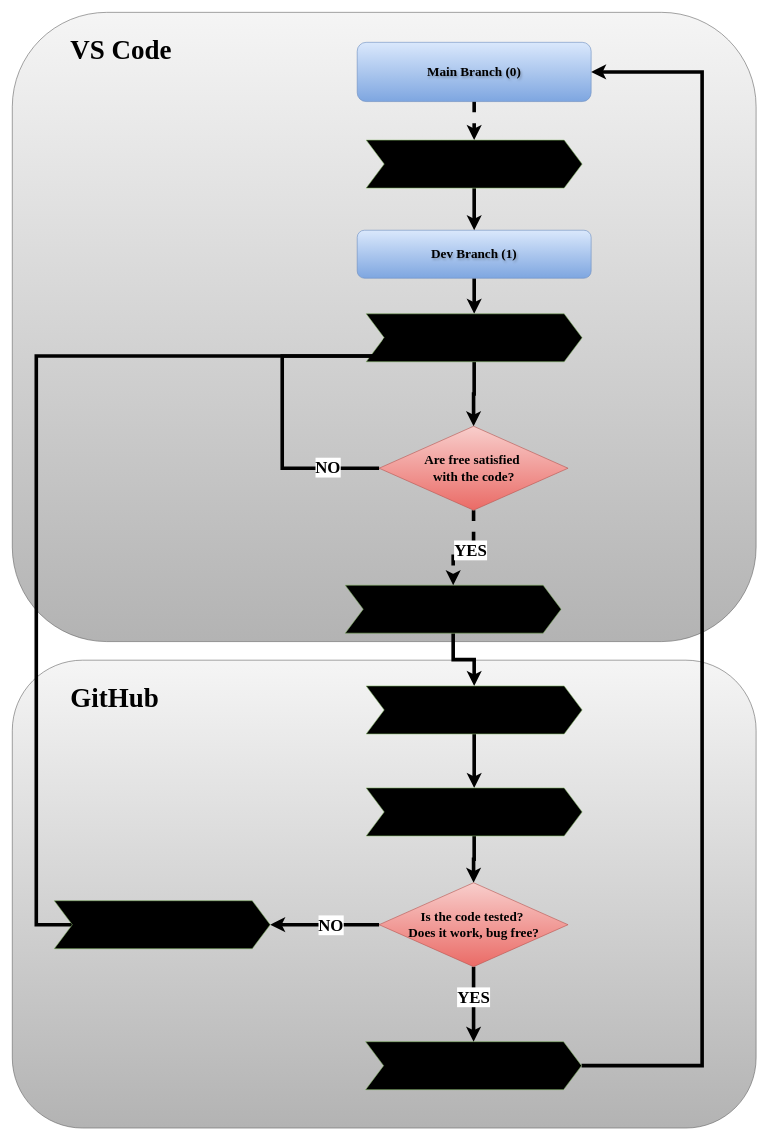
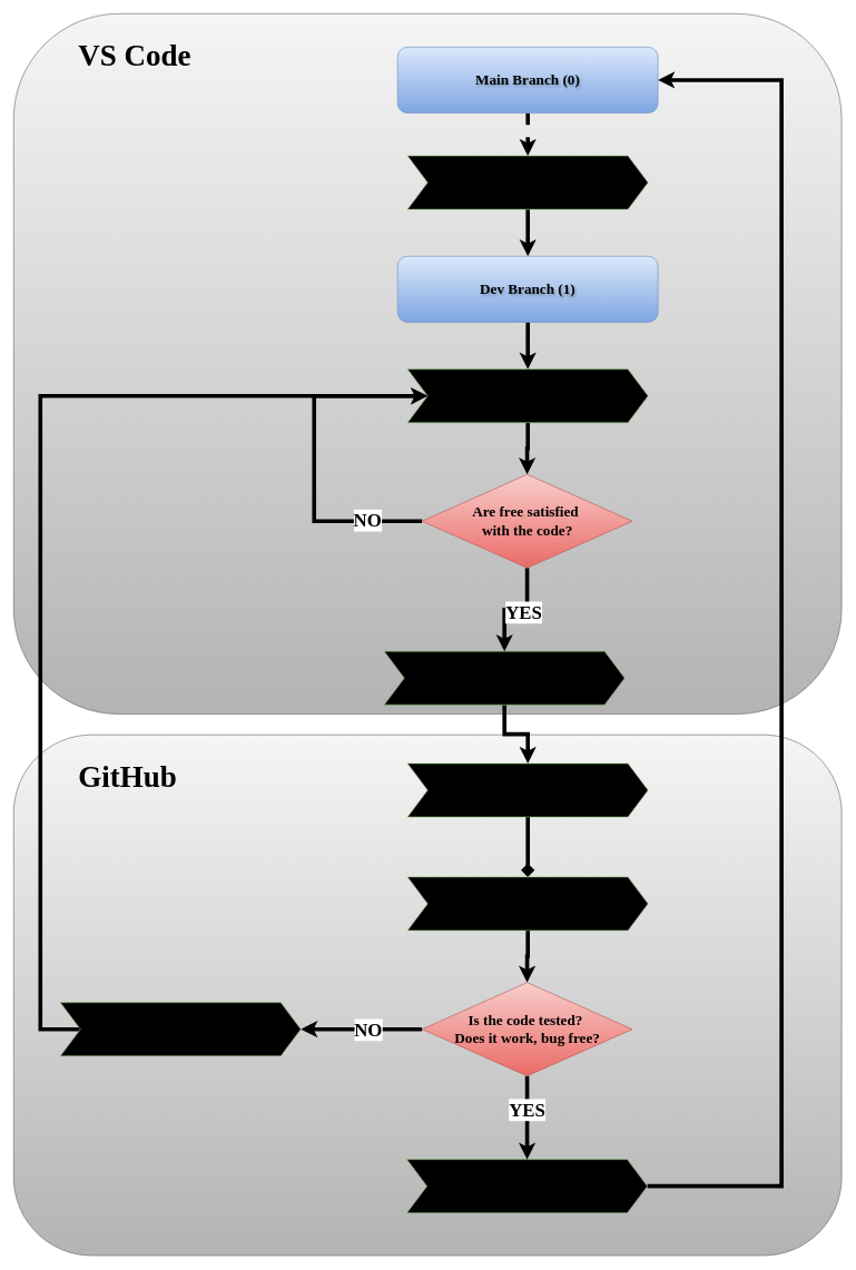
- <mxCell id="5" value="&lt;font face=&quot;Garamond&quot; style=&quot;font-size: 22px;&quot;&gt;&lt;b&gt;Dev Branch (1)&lt;/b&gt;&lt;/font&gt;" style="rounded=1;whiteSpace=wrap;html=1;fontSize=12;glass=0;strokeWidth=1;shadow=0;fillColor=#dae8fc;strokeColor=#6c8ebf;textShadow=1;gradientColor=#7ea6e0;" parent="1" vertex="1"><mxGeometry x="595" y="383.25" width="390" height="80" as="geometry" /></mxCell>
+ <mxCell id="5" value="&lt;font face=&quot;Garamond&quot; style=&quot;font-size: 22px;&quot;&gt;&lt;b&gt;Dev Branch (1)&lt;/b&gt;&lt;/font&gt;" style="rounded=1;whiteSpace=wrap;html=1;fontSize=12;glass=0;strokeWidth=1;shadow=0;fillColor=#dae8fc;strokeColor=#6c8ebf;textShadow=1;gradientColor=#7ea6e0;" parent="1" vertex="1"><mxGeometry x="595" y="383.25" width="390" height="98.75" as="geometry" /></mxCell>
- <mxCell id="9" value="&lt;b&gt;&lt;font style=&quot;font-size: 22px;&quot;&gt;Action:&amp;nbsp;&lt;/font&gt;&lt;/b&gt;&lt;div&gt;&lt;font style=&quot;font-size: 22px;&quot;&gt;Edit the code,&amp;nbsp;&lt;/font&gt;&lt;span style=&quot;font-size: 22px; background-color: transparent; color: light-dark(rgb(0, 0, 0), rgb(255, 255, 255));&quot;&gt;save &amp;amp; commit&lt;/span&gt;&lt;/div&gt;" style="shape=step;perimeter=stepPerimeter;whiteSpace=wrap;html=1;fixedSize=1;fillColor=#d5e8d4;gradientColor=light-dark(#58833f, #295a0d);strokeColor=#82b366;fontFamily=Garamond;fontSize=17;size=30;align=center;fontStyle=0" vertex="1" parent="1"><mxGeometry x="610" y="522.5" width="360" height="80" as="geometry" /></mxCell>
+ <mxCell id="9" value="&lt;b&gt;&lt;font style=&quot;font-size: 22px;&quot;&gt;Action:&amp;nbsp;&lt;/font&gt;&lt;/b&gt;&lt;div&gt;&lt;font style=&quot;font-size: 22px;&quot;&gt;Edit the code,&amp;nbsp;&lt;/font&gt;&lt;span style=&quot;font-size: 22px; background-color: transparent; color: light-dark(rgb(0, 0, 0), rgb(255, 255, 255));&quot;&gt;save &amp;amp; commit&lt;/span&gt;&lt;/div&gt;" style="shape=step;perimeter=stepPerimeter;whiteSpace=wrap;html=1;fixedSize=1;fillColor=#d5e8d4;gradientColor=light-dark(#58833f, #295a0d);strokeColor=#82b366;fontFamily=Garamond;fontSize=17;size=30;align=center;fontStyle=0" vertex="1" parent="1"><mxGeometry x="610" y="552.5" width="360" height="80" as="geometry" /></mxCell>
- <mxCell id="19" style="edgeStyle=orthogonalEdgeStyle;rounded=0;orthogonalLoop=1;jettySize=auto;html=1;exitX=0.5;exitY=1;exitDx=0;exitDy=0;entryX=0.5;entryY=0;entryDx=0;entryDy=0;strokeWidth=6;dashed=1;" edge="1" parent="1" source="23" target="12"><mxGeometry relative="1" as="geometry" /></mxCell>
+ <mxCell id="19" style="edgeStyle=orthogonalEdgeStyle;rounded=0;orthogonalLoop=1;jettySize=auto;html=1;exitX=0.5;exitY=1;exitDx=0;exitDy=0;entryX=0.5;entryY=0;entryDx=0;entryDy=0;strokeWidth=6;" edge="1" parent="1" source="23" target="12"><mxGeometry relative="1" as="geometry" /></mxCell>
- <mxCell id="10" style="edgeStyle=orthogonalEdgeStyle;rounded=0;orthogonalLoop=1;jettySize=auto;html=1;exitX=0.5;exitY=1;exitDx=0;exitDy=0;entryX=0.5;entryY=0;entryDx=0;entryDy=0;strokeWidth=6;" edge="1" parent="1" source="31" target="14"><mxGeometry relative="1" as="geometry"><mxPoint x="790" y="1241" as="sourcePoint" /></mxGeometry></mxCell>
+ <mxCell id="10" style="edgeStyle=orthogonalEdgeStyle;rounded=0;orthogonalLoop=1;jettySize=auto;html=1;exitX=0.5;exitY=1;exitDx=0;exitDy=0;entryX=0.5;entryY=0;entryDx=0;entryDy=0;strokeWidth=6;endArrow=diamond;" edge="1" parent="1" source="31" target="14"><mxGeometry relative="1" as="geometry"><mxPoint x="790" y="1241" as="sourcePoint" /></mxGeometry></mxCell>
